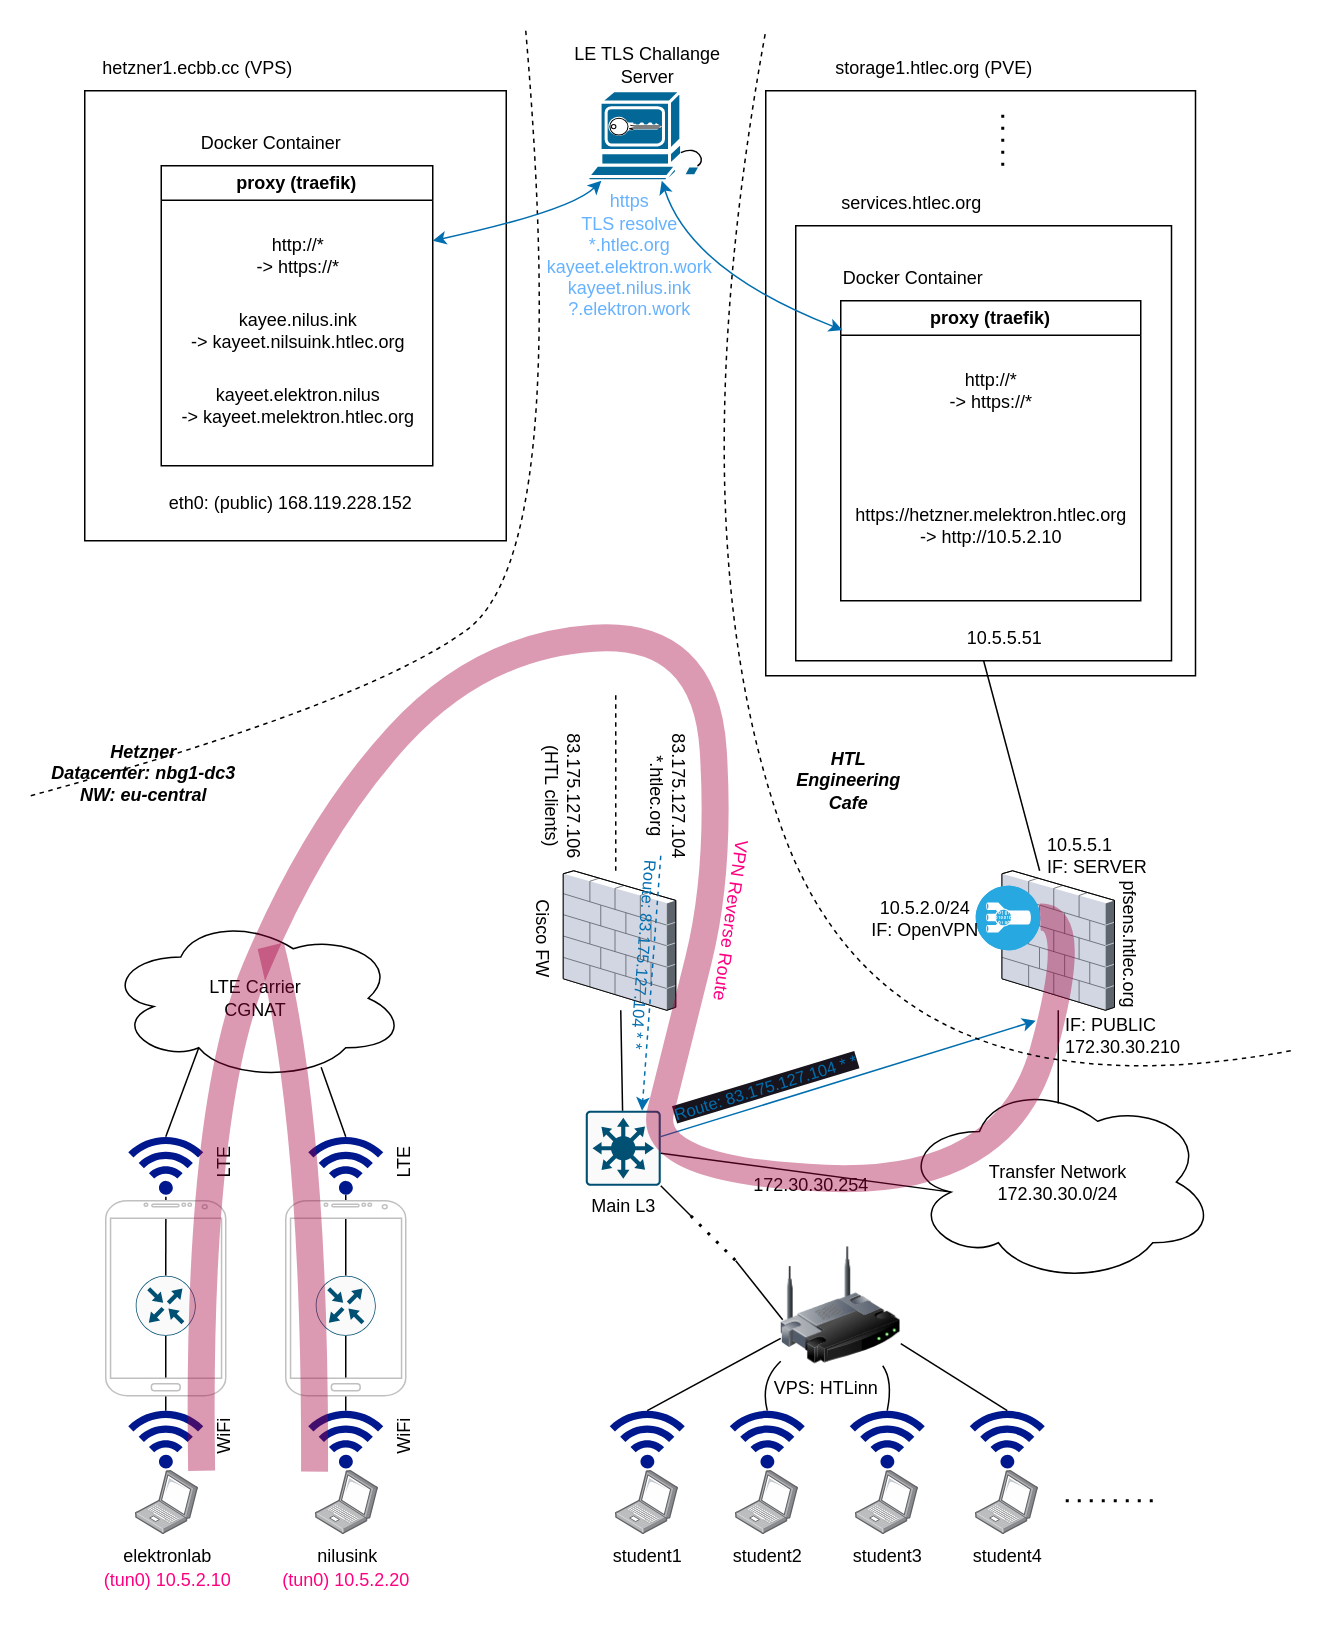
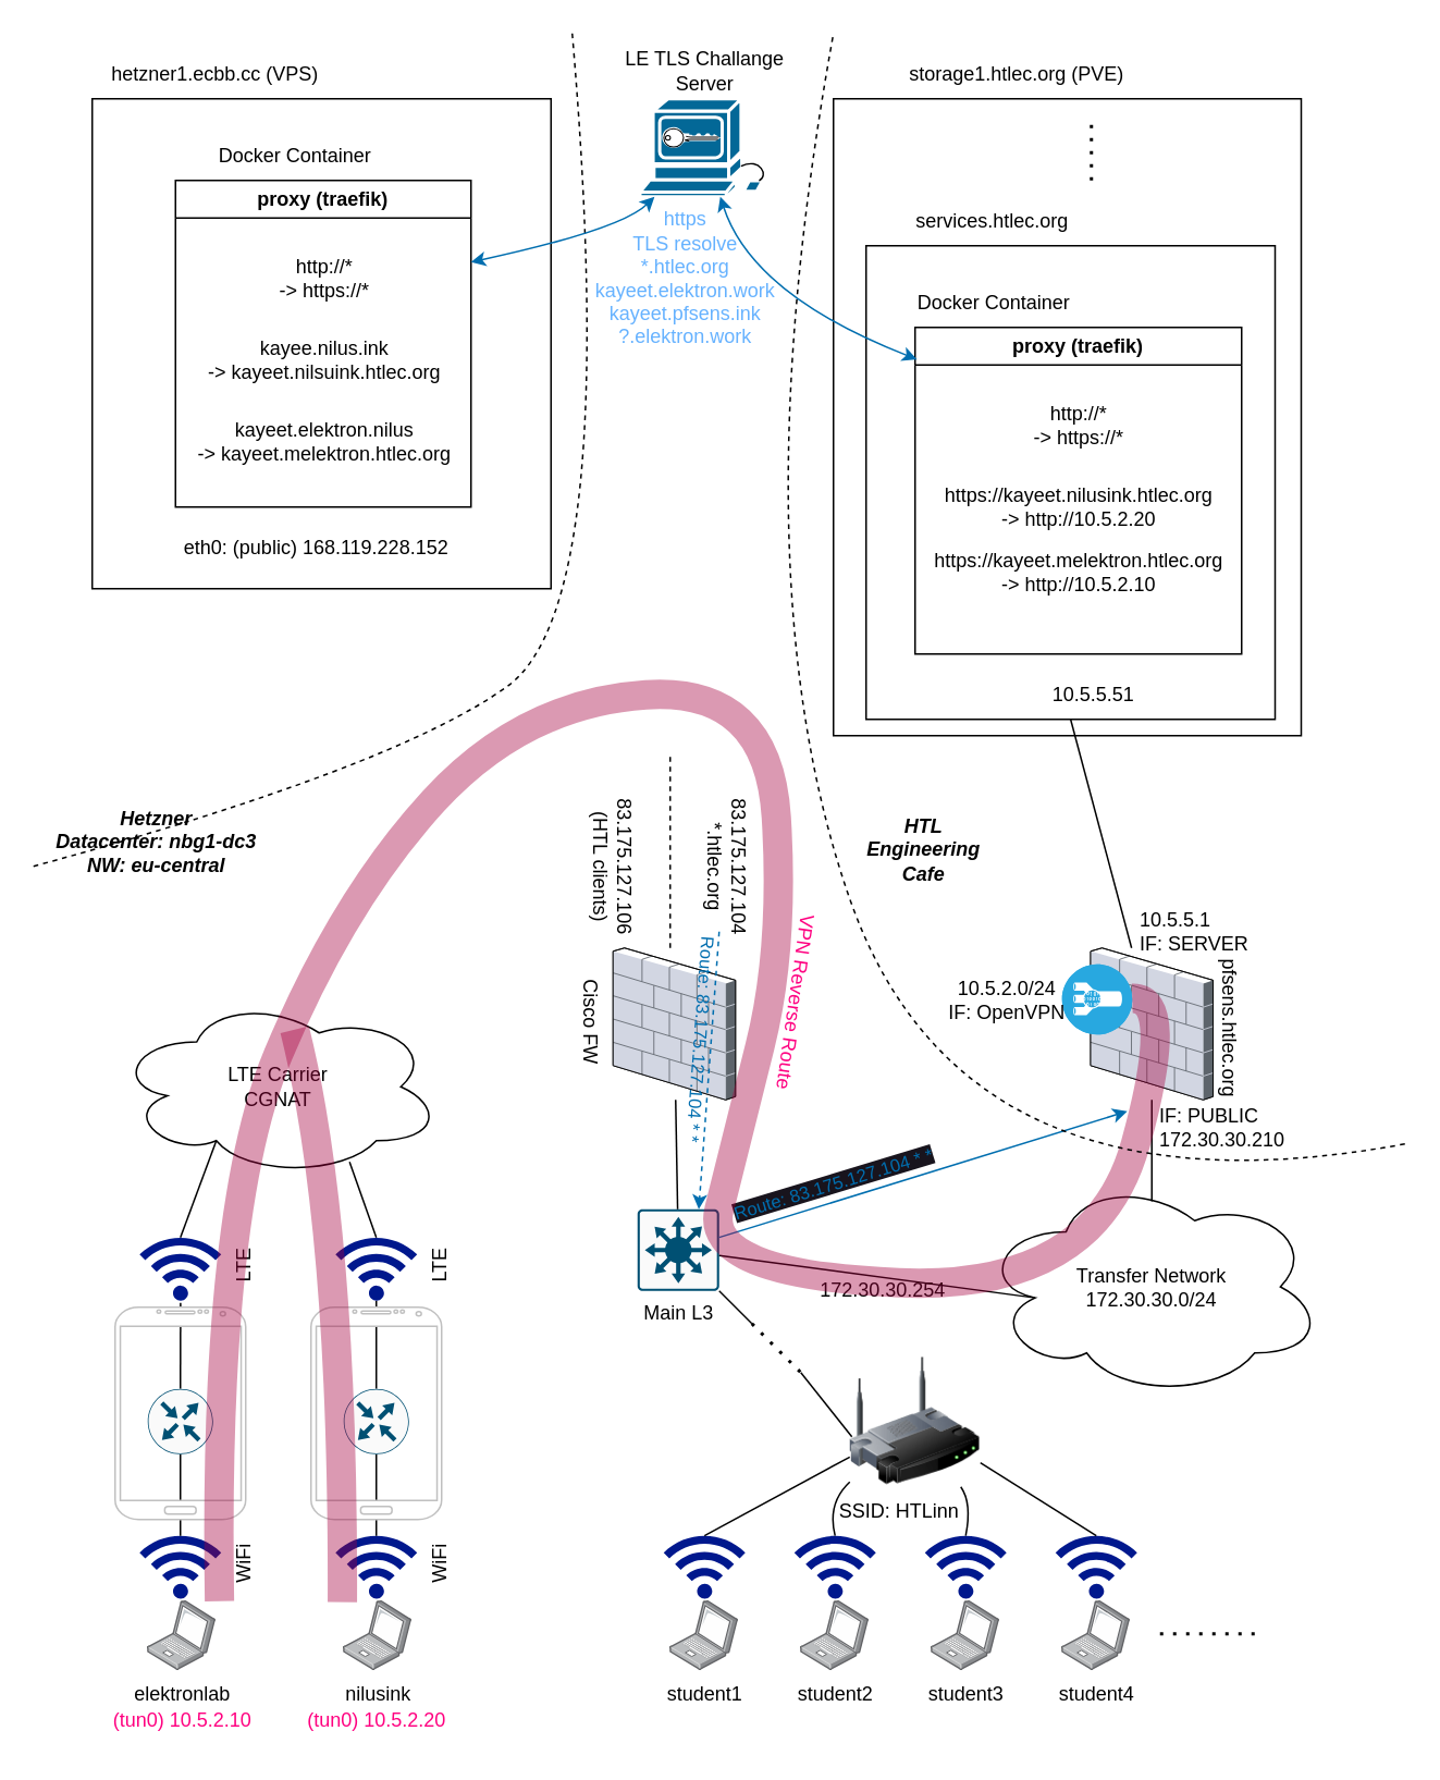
- <mxCell id="89" value="https&lt;div&gt;TLS resolve&lt;/div&gt;&lt;div&gt;*.htlec.org&lt;/div&gt;&lt;div&gt;kayeet.elektron.work&lt;/div&gt;&lt;div&gt;kayeet.nilus.ink&lt;/div&gt;&lt;div&gt;?.elektron.work&lt;/div&gt;" style="text;html=1;align=center;verticalAlign=middle;resizable=0;points=[];autosize=1;strokeColor=none;fillColor=none;fontColor=#66B2FF;" vertex="1" parent="1"><mxGeometry x="354" y="120" width="130" height="100" as="geometry" /></mxCell>
+ <mxCell id="89" value="https&lt;div&gt;TLS resolve&lt;/div&gt;&lt;div&gt;*.htlec.org&lt;/div&gt;&lt;div&gt;kayeet.elektron.work&lt;/div&gt;&lt;div&gt;kayeet.pfsens.ink&lt;/div&gt;&lt;div&gt;?.elektron.work&lt;/div&gt;" style="text;html=1;align=center;verticalAlign=middle;resizable=0;points=[];autosize=1;strokeColor=none;fillColor=none;fontColor=#66B2FF;" vertex="1" parent="1"><mxGeometry x="354" y="120" width="130" height="100" as="geometry" /></mxCell>
+ <mxCell id="72" value="https://kayeet.nilusink.htlec.org&lt;div&gt;-&amp;gt; http://10.5.2.20&lt;/div&gt;" style="text;html=1;align=center;verticalAlign=middle;resizable=0;points=[];autosize=1;strokeColor=none;fillColor=none;" vertex="1" parent="1"><mxGeometry x="565" y="290" width="190" height="40" as="geometry" /></mxCell>
- <mxCell id="73" value="https://hetzner.melektron.htlec.org&lt;div&gt;-&amp;gt; http://10.5.2.10&lt;/div&gt;" style="text;html=1;align=center;verticalAlign=middle;resizable=0;points=[];autosize=1;strokeColor=none;fillColor=none;" vertex="1" parent="1"><mxGeometry x="560" y="330" width="200" height="40" as="geometry" /></mxCell>
+ <mxCell id="73" value="https://kayeet.melektron.htlec.org&lt;div&gt;-&amp;gt; http://10.5.2.10&lt;/div&gt;" style="text;html=1;align=center;verticalAlign=middle;resizable=0;points=[];autosize=1;strokeColor=none;fillColor=none;" vertex="1" parent="1"><mxGeometry x="560" y="330" width="200" height="40" as="geometry" /></mxCell>
- <mxCell id="2" value="VPS: HTLinn" style="text;html=1;align=center;verticalAlign=middle;resizable=0;points=[];autosize=1;strokeColor=none;fillColor=none;" vertex="1" parent="1"><mxGeometry x="500" y="910" width="100" height="30" as="geometry" /></mxCell>
+ <mxCell id="2" value="SSID: HTLinn" style="text;html=1;align=center;verticalAlign=middle;resizable=0;points=[];autosize=1;strokeColor=none;fillColor=none;" vertex="1" parent="1"><mxGeometry x="500" y="910" width="100" height="30" as="geometry" /></mxCell>
